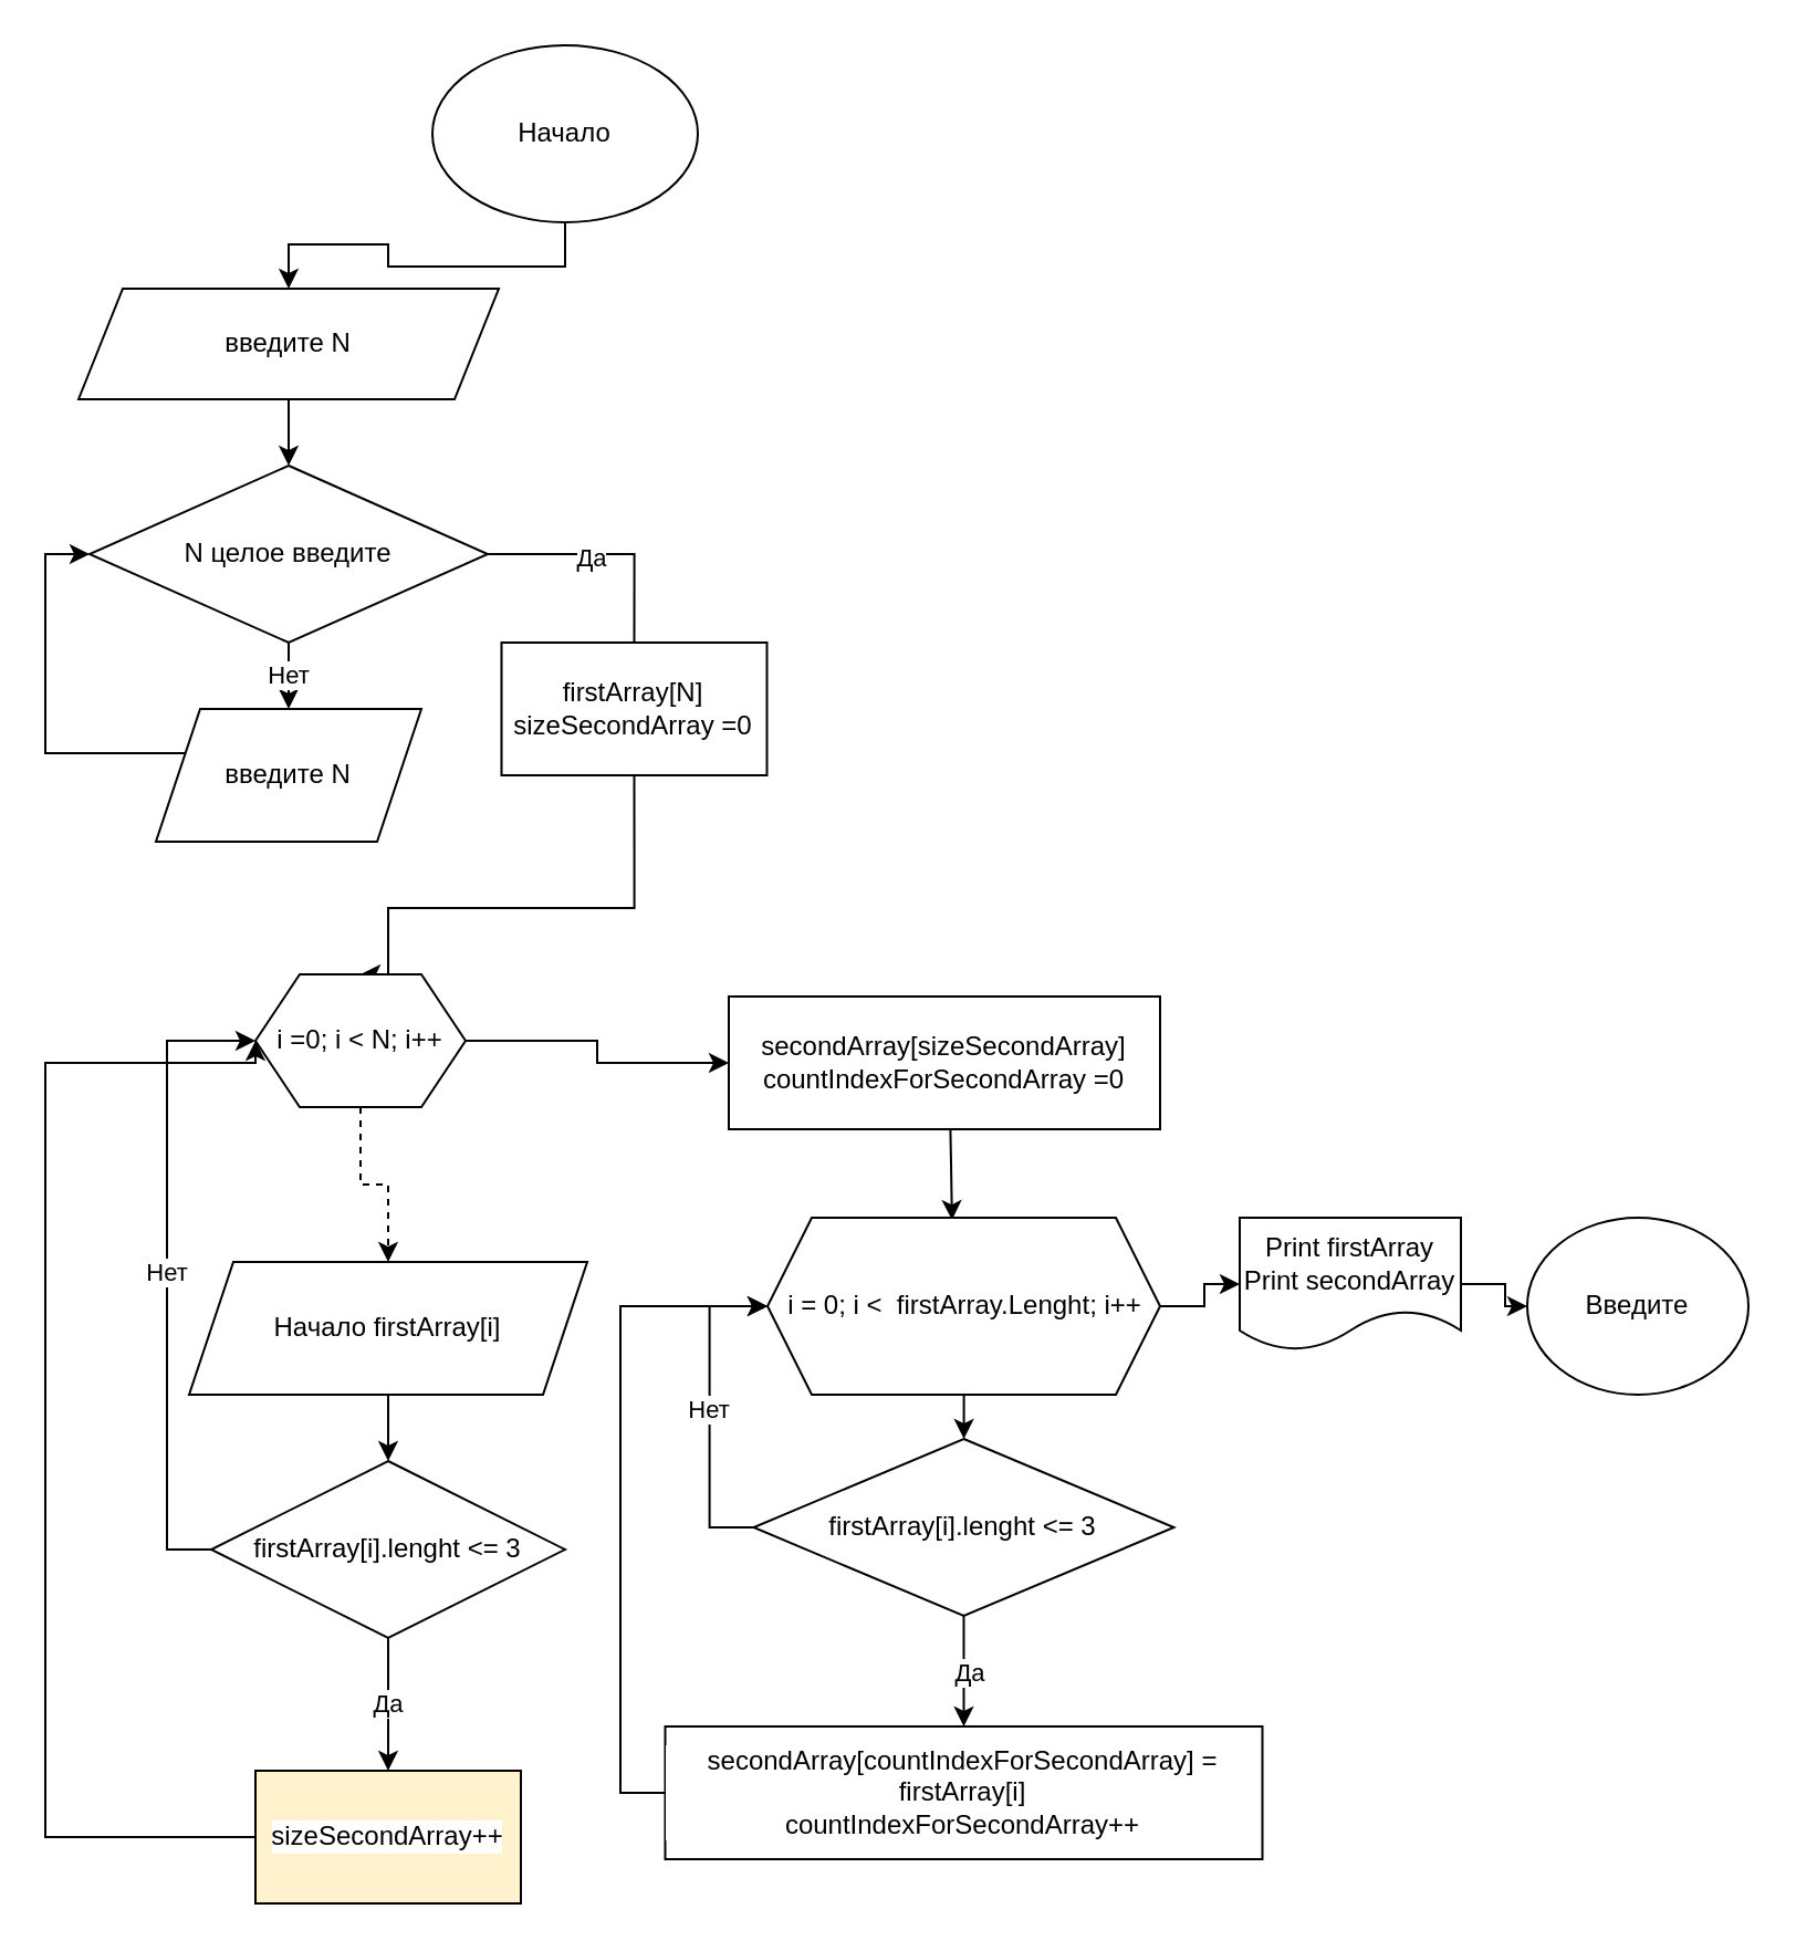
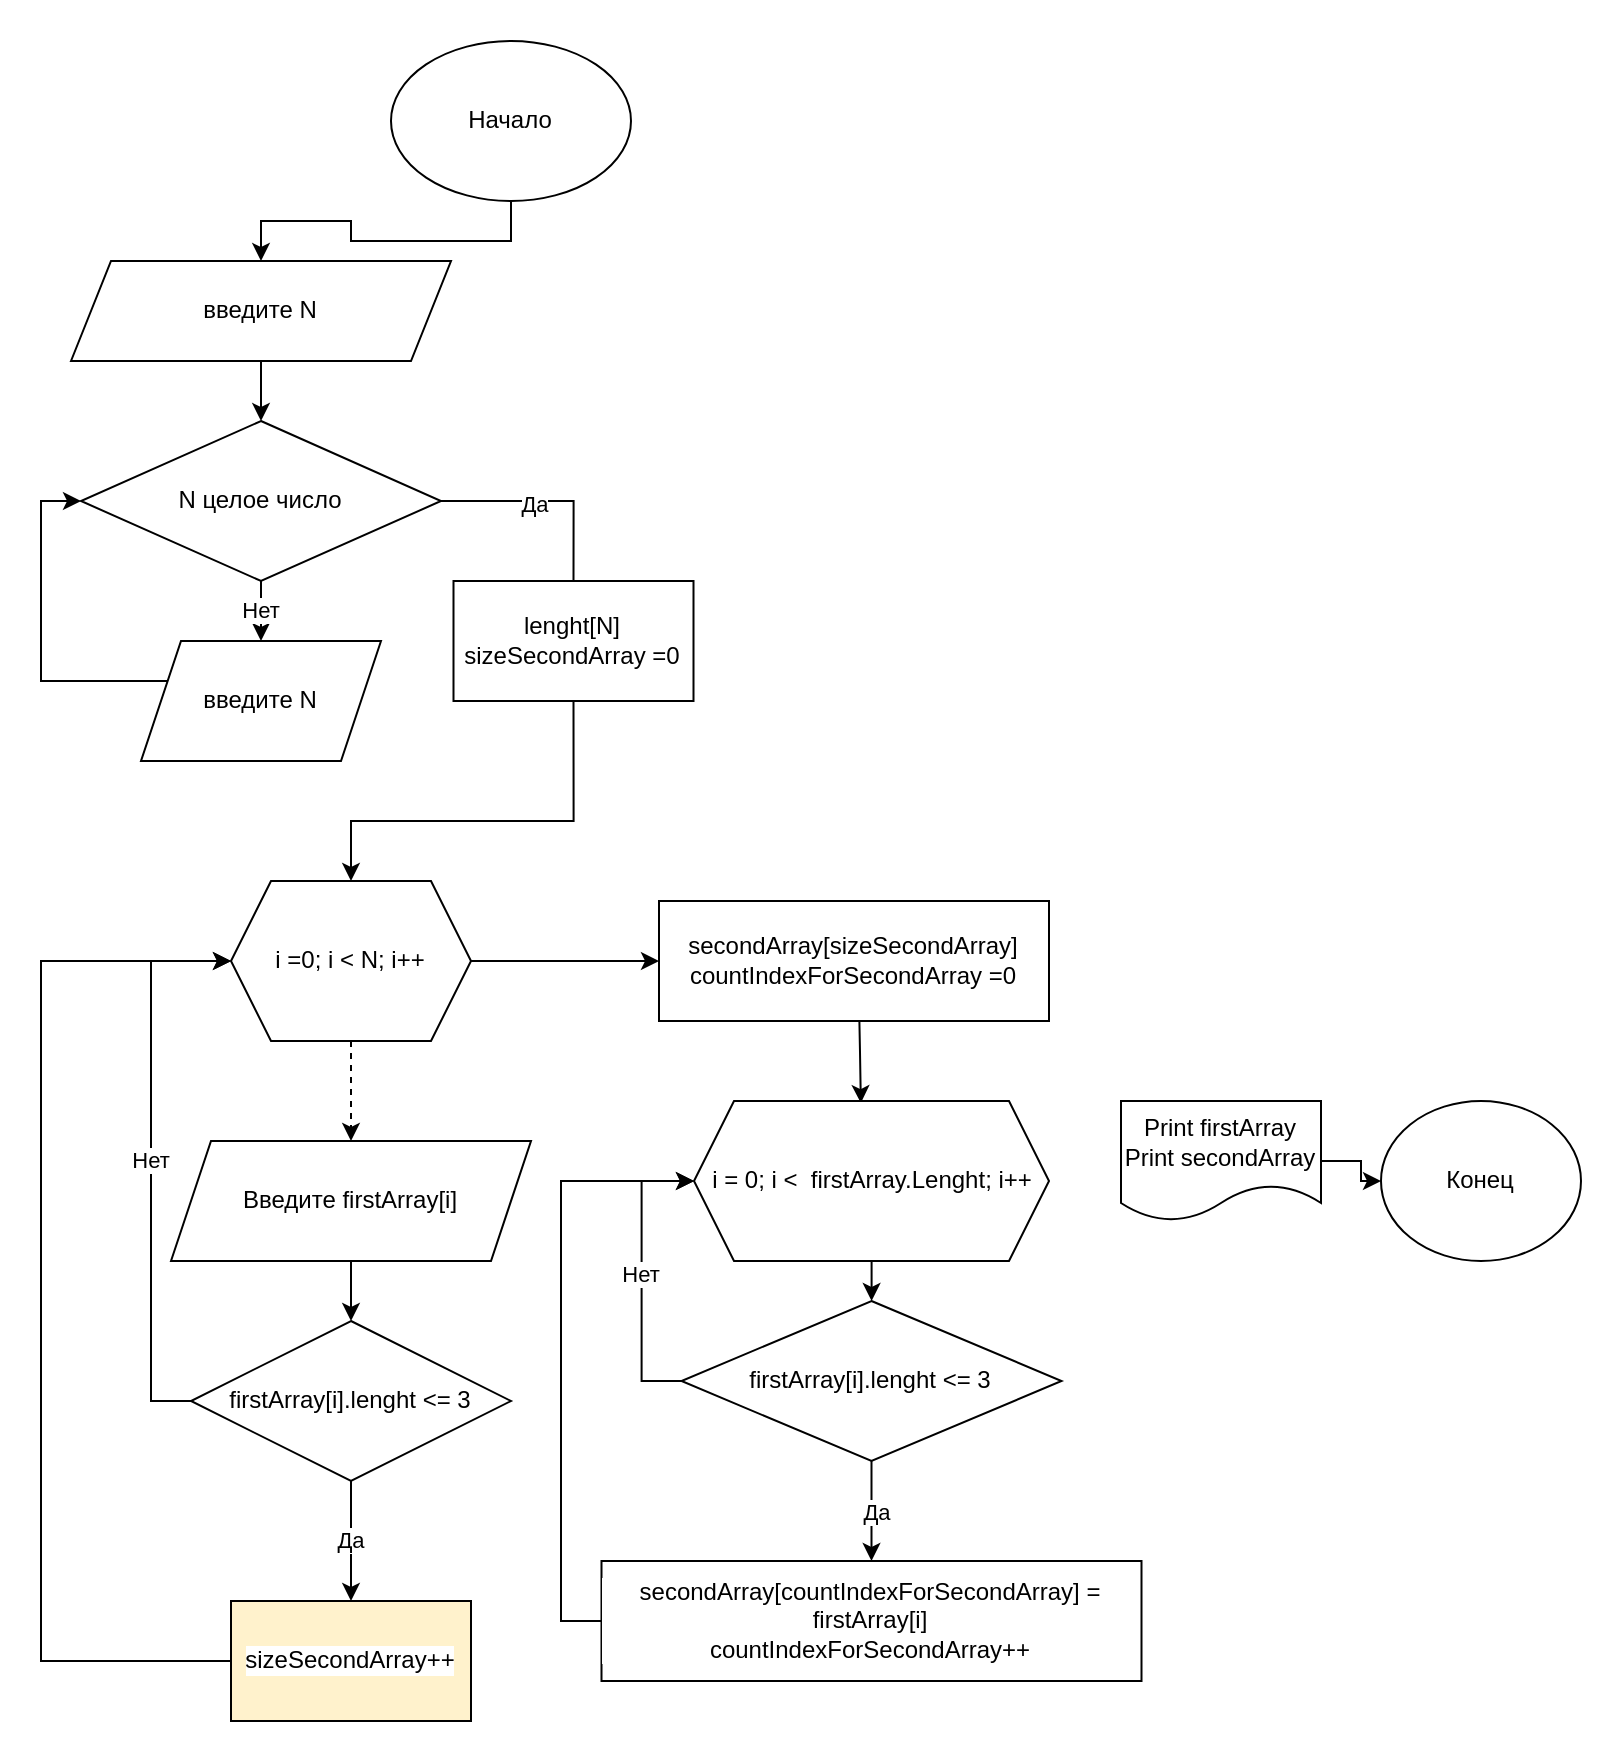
- <mxCell id="9" value="N целое введите" style="rhombus;whiteSpace=wrap;html=1;" vertex="1" parent="1"><mxGeometry x="40" y="210" width="180" height="80" as="geometry" /></mxCell>
+ <mxCell id="9" value="N целое число" style="rhombus;whiteSpace=wrap;html=1;" vertex="1" parent="1"><mxGeometry x="40" y="210" width="180" height="80" as="geometry" /></mxCell>
- <mxCell id="13" value="firstArray[N]&lt;br&gt;sizeSecondArray =0" style="rounded=0;whiteSpace=wrap;html=1;labelBackgroundColor=#FFFFFF;fontColor=#000000;" vertex="1" parent="1"><mxGeometry x="226.25" y="290" width="120" height="60" as="geometry" /></mxCell>
+ <mxCell id="13" value="lenght[N]&lt;br&gt;sizeSecondArray =0" style="rounded=0;whiteSpace=wrap;html=1;labelBackgroundColor=#FFFFFF;fontColor=#000000;" vertex="1" parent="1"><mxGeometry x="226.25" y="290" width="120" height="60" as="geometry" /></mxCell>
- <mxCell id="16" value="i =0; i &amp;lt; N; i++" style="shape=hexagon;perimeter=hexagonPerimeter2;whiteSpace=wrap;html=1;fixedSize=1;fontColor=#000000;rounded=0;labelBackgroundColor=#FFFFFF;" vertex="1" parent="1"><mxGeometry x="115" y="440" width="95" height="60" as="geometry" /></mxCell>
+ <mxCell id="16" value="i =0; i &amp;lt; N; i++" style="shape=hexagon;perimeter=hexagonPerimeter2;whiteSpace=wrap;html=1;fixedSize=1;fontColor=#000000;rounded=0;labelBackgroundColor=#FFFFFF;" vertex="1" parent="1"><mxGeometry x="115" y="440" width="120" height="80" as="geometry" /></mxCell>
- <mxCell id="27" value="" style="edgeStyle=orthogonalEdgeStyle;rounded=0;orthogonalLoop=1;jettySize=auto;html=1;fontColor=#000000;" edge="1" parent="1" source="28" target="36"><mxGeometry relative="1" as="geometry" /></mxCell>
- <mxCell id="37" value="Введите" style="ellipse;whiteSpace=wrap;html=1;fontColor=#000000;rounded=0;labelBackgroundColor=#FFFFFF;" vertex="1" parent="1"><mxGeometry x="690" y="550" width="100" height="80" as="geometry" /></mxCell>
+ <mxCell id="37" value="Конец" style="ellipse;whiteSpace=wrap;html=1;fontColor=#000000;rounded=0;labelBackgroundColor=#FFFFFF;" vertex="1" parent="1"><mxGeometry x="690" y="550" width="100" height="80" as="geometry" /></mxCell>
- <mxCell id="25" value="Начало firstArray[i]" style="shape=parallelogram;perimeter=parallelogramPerimeter;whiteSpace=wrap;html=1;fixedSize=1;fontColor=#000000;rounded=0;labelBackgroundColor=#FFFFFF;" vertex="1" parent="1"><mxGeometry x="85" y="570" width="180" height="60" as="geometry" /></mxCell>
+ <mxCell id="25" value="Введите firstArray[i]" style="shape=parallelogram;perimeter=parallelogramPerimeter;whiteSpace=wrap;html=1;fixedSize=1;fontColor=#000000;rounded=0;labelBackgroundColor=#FFFFFF;" vertex="1" parent="1"><mxGeometry x="85" y="570" width="180" height="60" as="geometry" /></mxCell>
